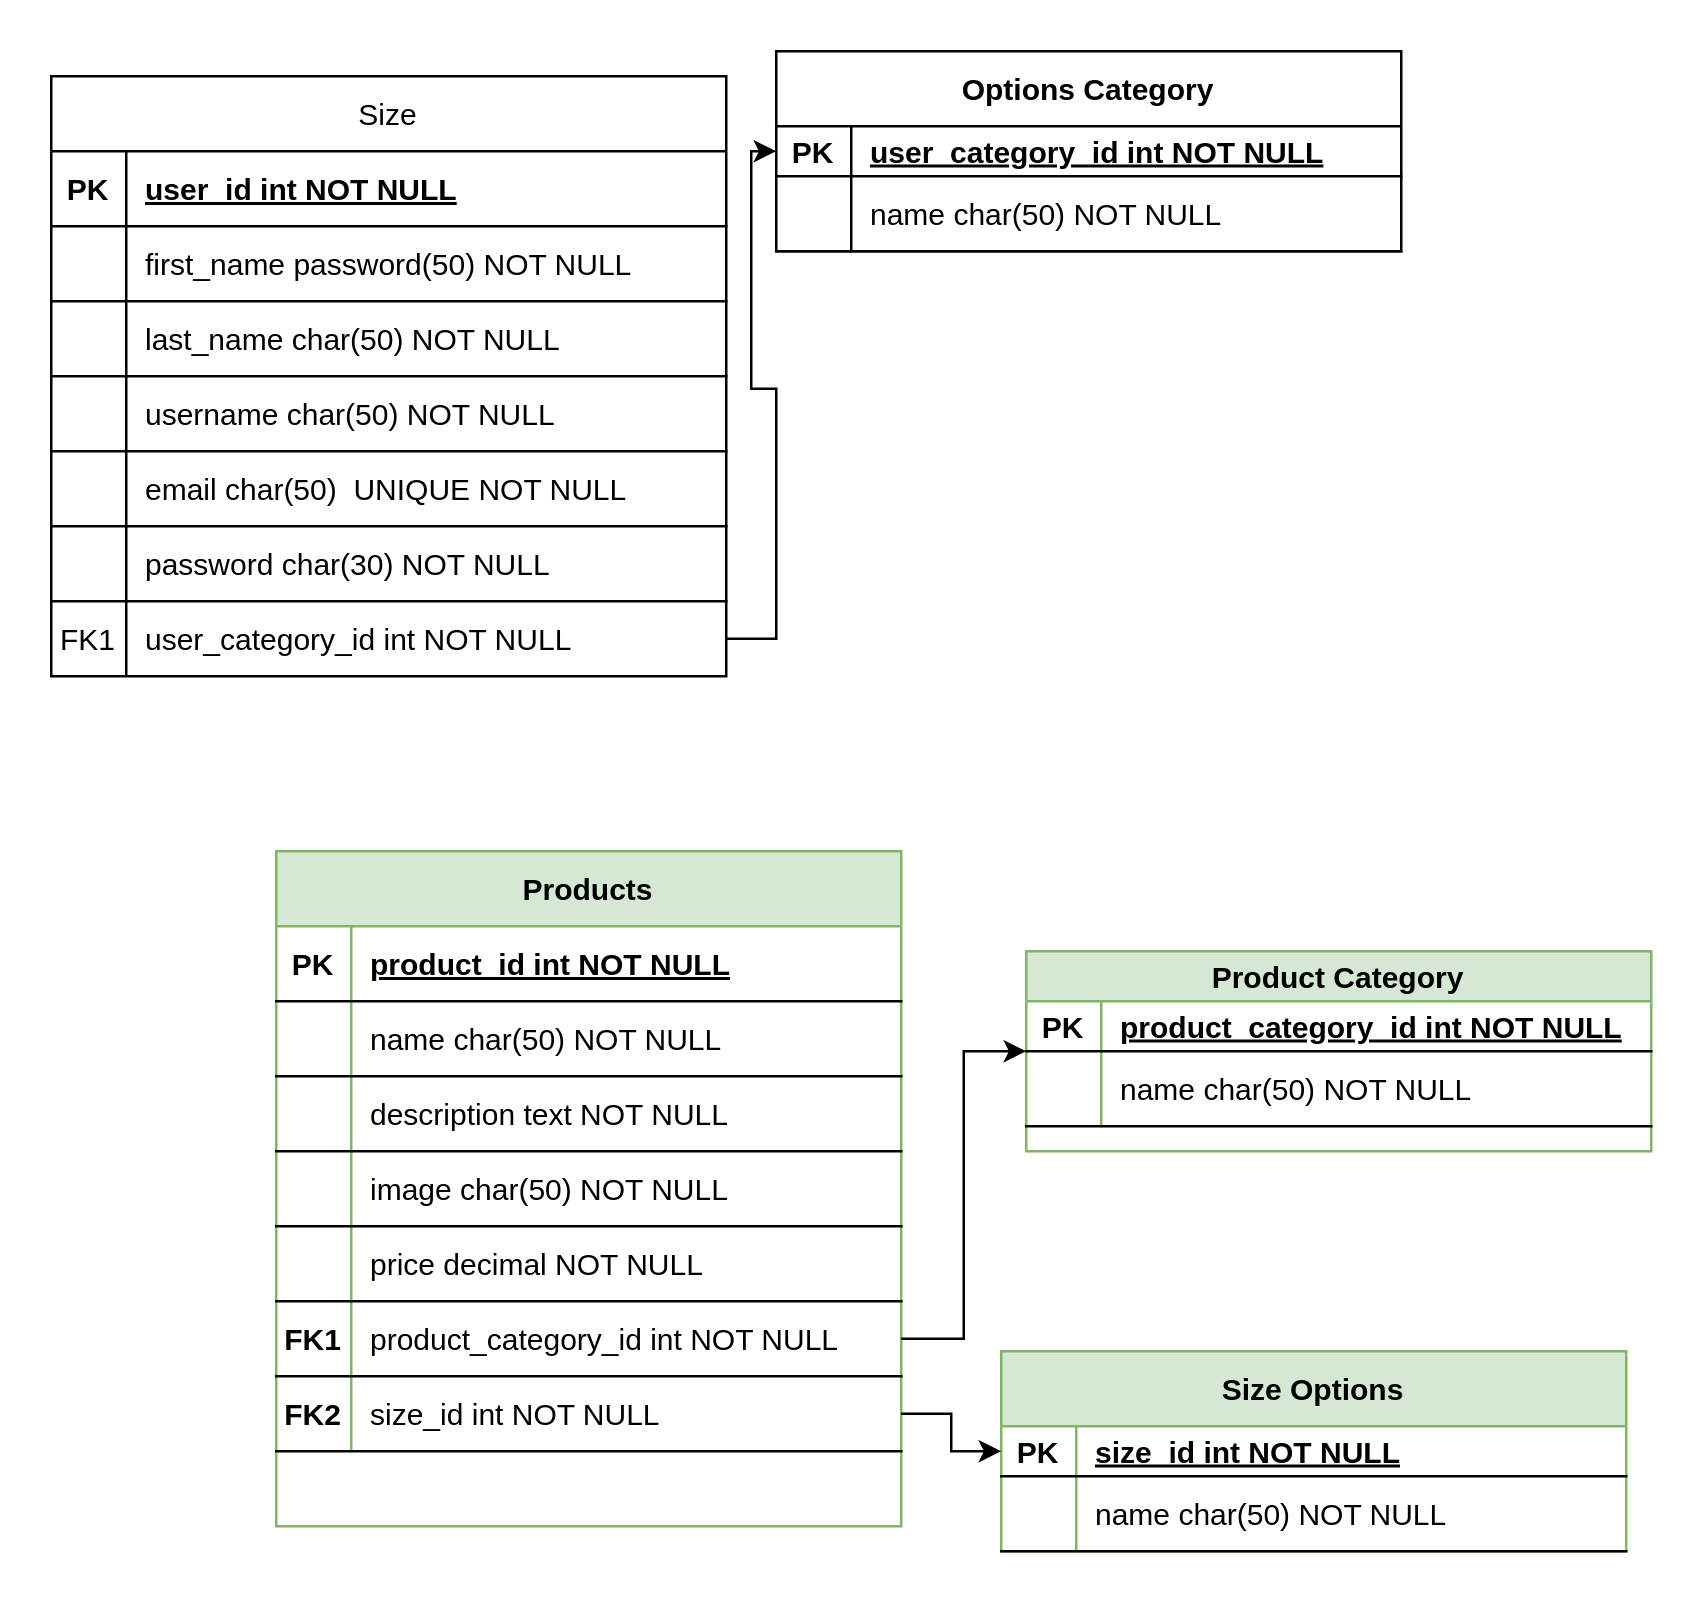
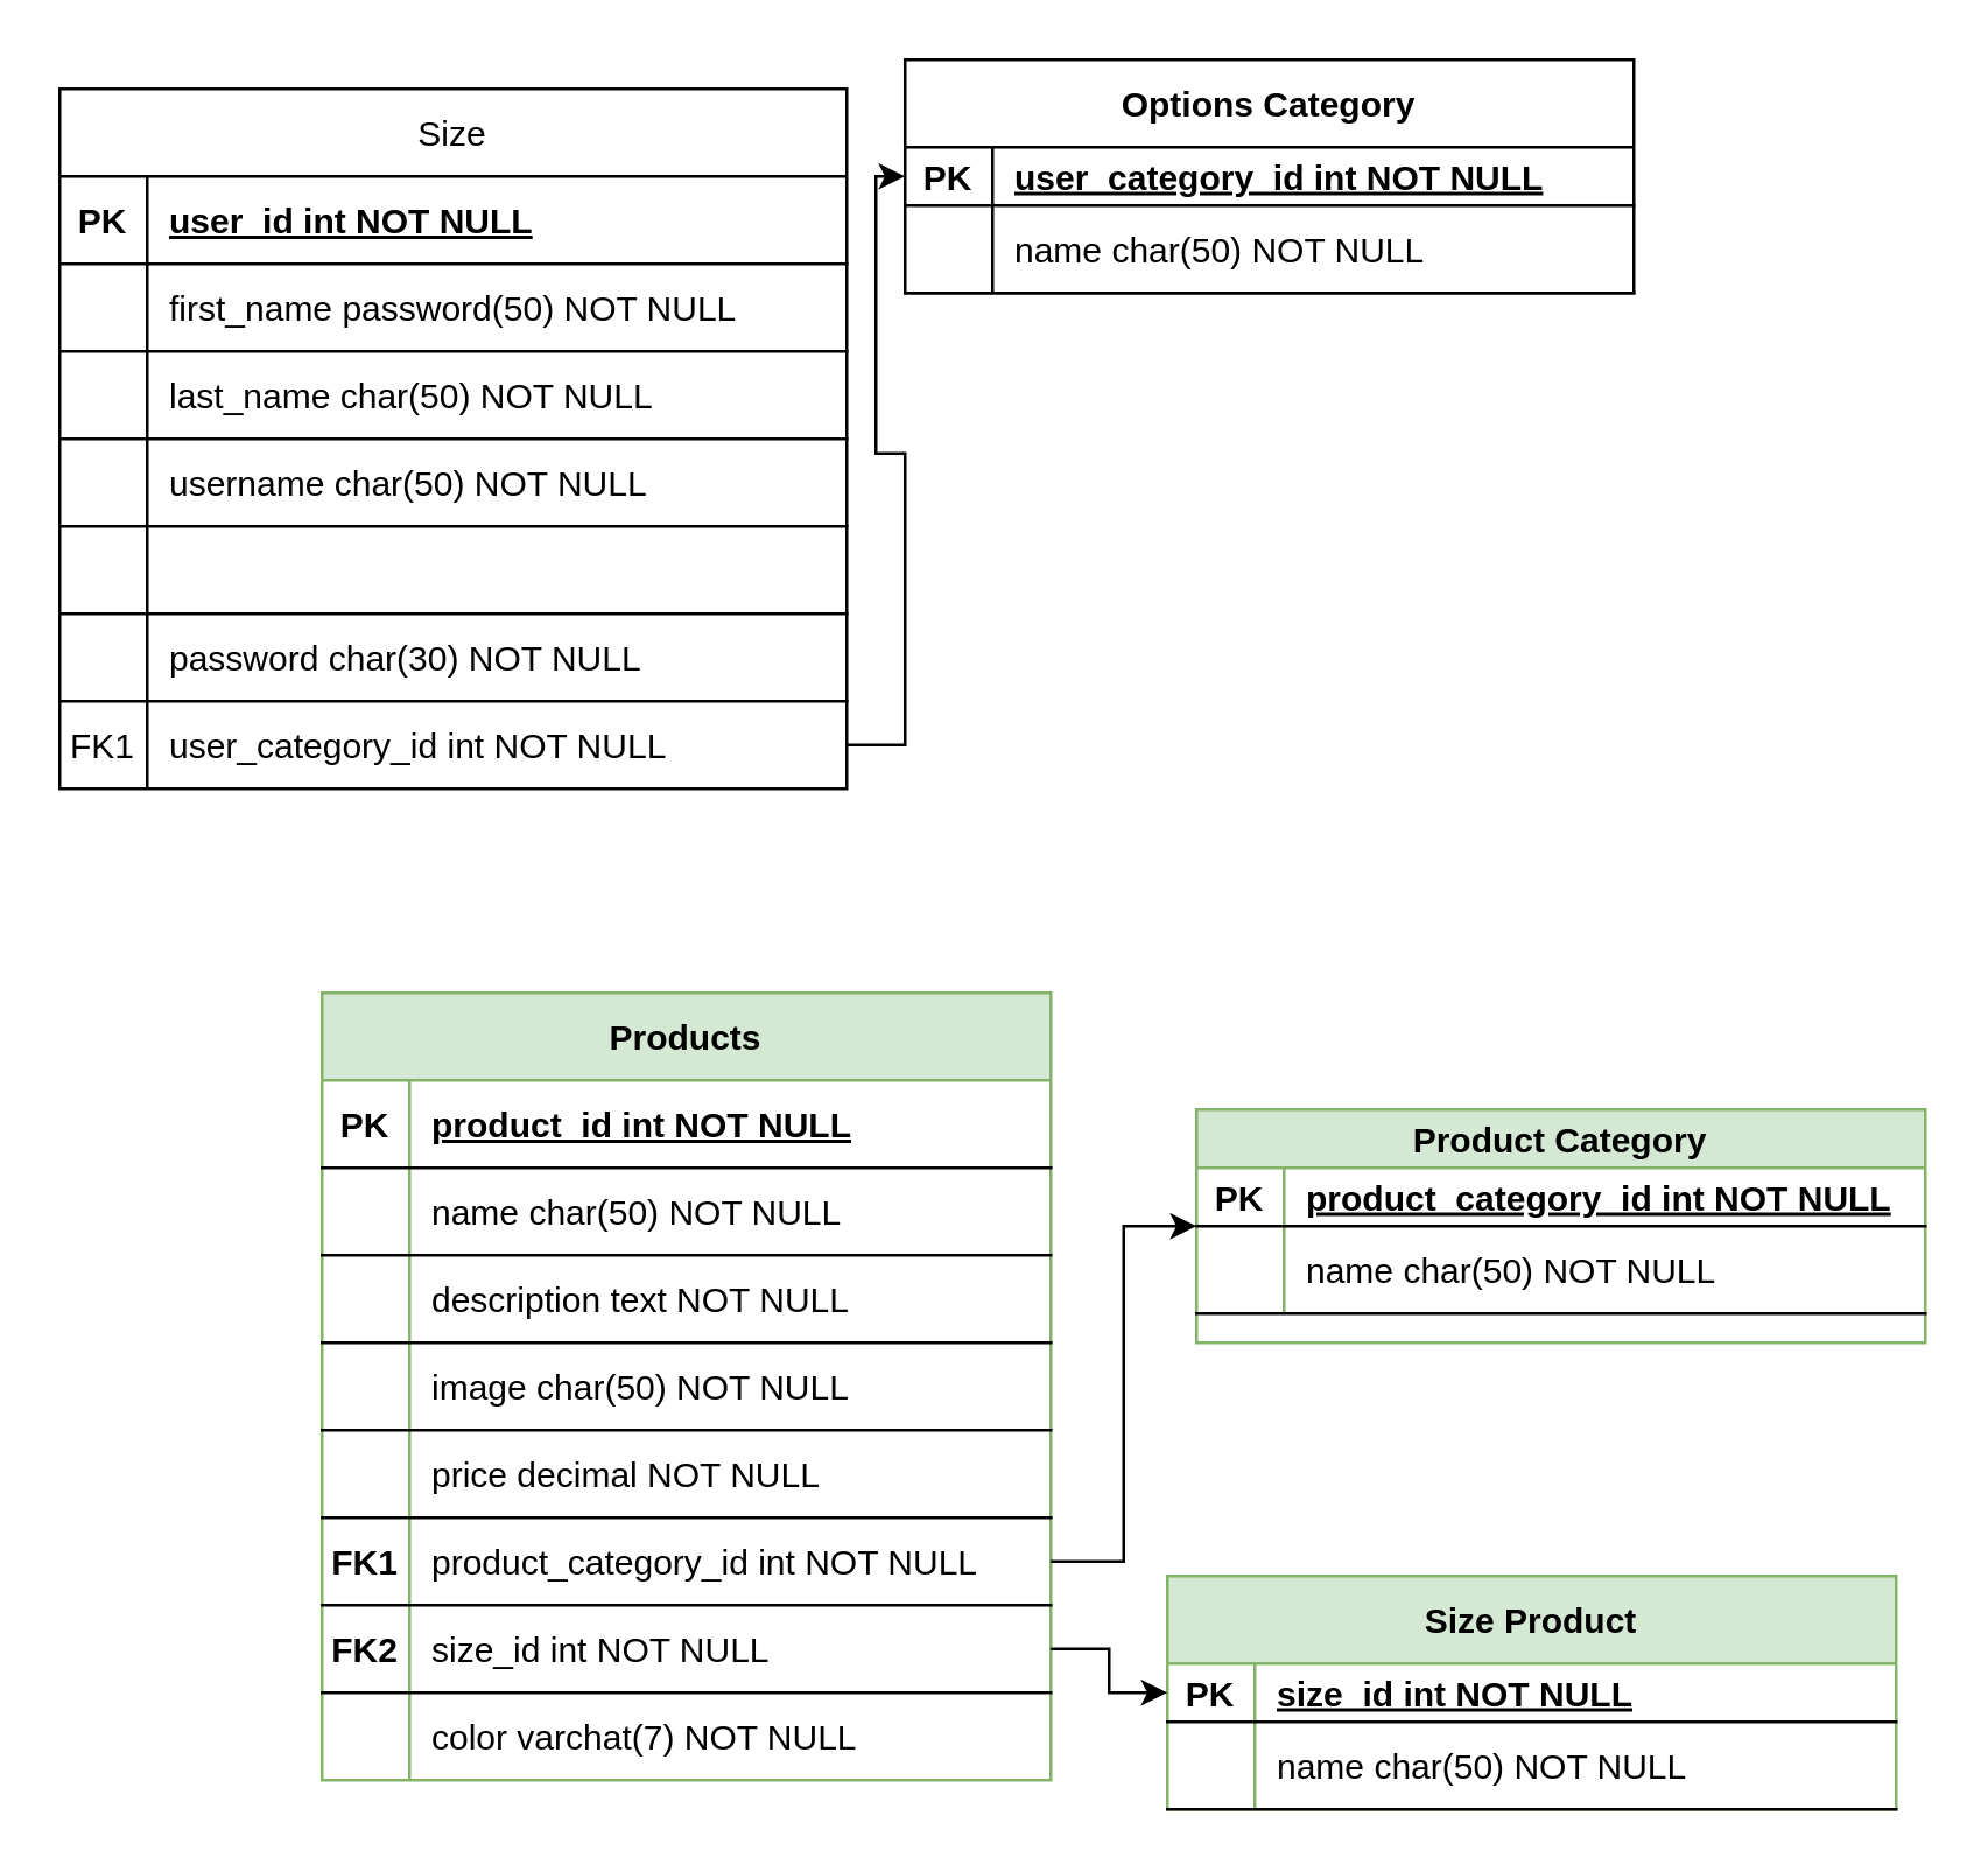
- <mxCell id="17" value="email char(50)  UNIQUE NOT NULL" style="shape=partialRectangle;overflow=hidden;connectable=0;fillColor=none;top=0;left=0;bottom=0;right=0;align=left;spacingLeft=6;fontStyle=0;" parent="15" vertex="1"><mxGeometry x="30" width="240" height="30" as="geometry" /></mxCell>
- <mxCell id="65" value="Size Options" style="shape=table;startSize=30;container=1;collapsible=1;childLayout=tableLayout;fixedRows=1;rowLines=0;fontStyle=1;align=center;resizeLast=1;fillColor=#d5e8d4;strokeColor=#82b366;" parent="1" vertex="1"><mxGeometry x="400" y="540" width="250" height="80.0" as="geometry" /></mxCell>
+ <mxCell id="65" value="Size Product" style="shape=table;startSize=30;container=1;collapsible=1;childLayout=tableLayout;fixedRows=1;rowLines=0;fontStyle=1;align=center;resizeLast=1;fillColor=#d5e8d4;strokeColor=#82b366;" parent="1" vertex="1"><mxGeometry x="400" y="540" width="250" height="80.0" as="geometry" /></mxCell>
+ <mxCell id="56" value="color varchat(7) NOT NULL" style="shape=partialRectangle;overflow=hidden;connectable=0;fillColor=none;top=0;left=0;bottom=0;right=0;align=left;spacingLeft=6;" parent="54" vertex="1"><mxGeometry x="30" width="220" height="30" as="geometry" /></mxCell>
